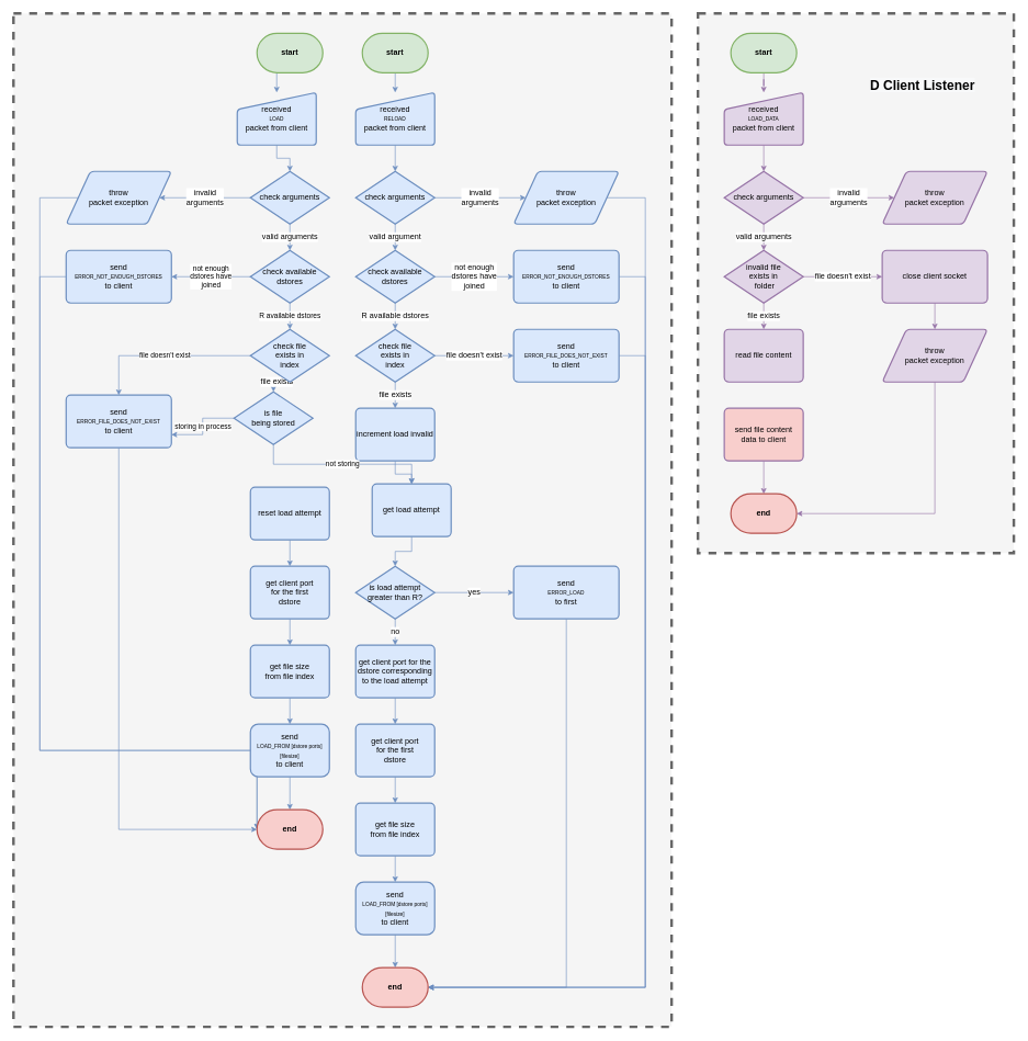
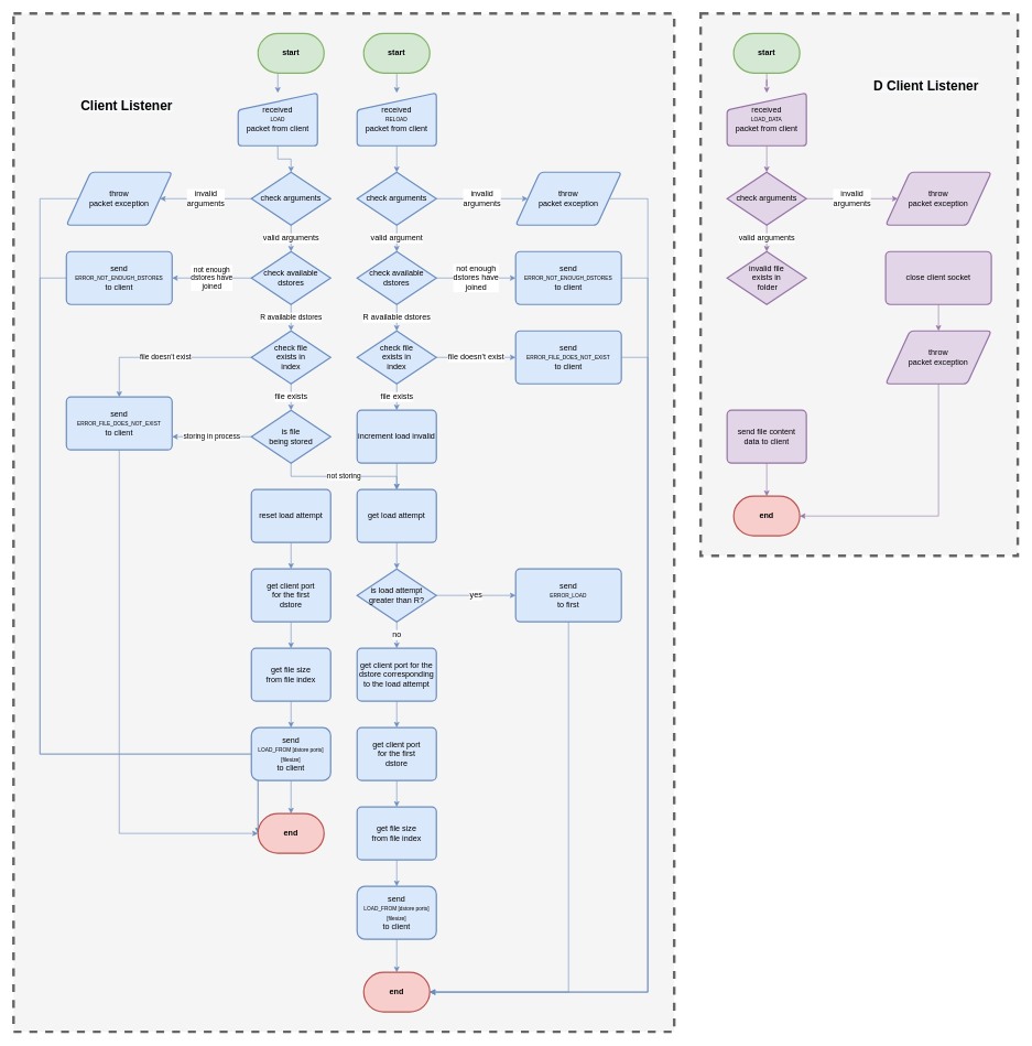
+ <mxCell id="32" value="&lt;b style=&quot;color: rgb(0, 0, 0); font-family: helvetica; font-size: 20px; font-style: normal; letter-spacing: normal; text-align: center; text-indent: 0px; text-transform: none; word-spacing: 0px; background-color: rgb(248, 249, 250);&quot;&gt;Client Listener&lt;/b&gt;" style="text;whiteSpace=wrap;html=1;fontSize=8;" parent="1" vertex="1"><mxGeometry x="120" y="140" width="160" height="30" as="geometry" /></mxCell>
- <mxCell id="78" value="file doesn't exist" style="edgeStyle=orthogonalEdgeStyle;rounded=0;orthogonalLoop=1;jettySize=auto;html=1;exitX=1;exitY=0.5;exitDx=0;exitDy=0;exitPerimeter=0;entryX=0;entryY=0.5;entryDx=0;entryDy=0;fontSize=12;fillColor=#e1d5e7;strokeColor=#9673a6;" parent="1" source="80" target="82" edge="1"><mxGeometry relative="1" as="geometry" /></mxCell>
- <mxCell id="79" value="file exists" style="edgeStyle=orthogonalEdgeStyle;rounded=0;orthogonalLoop=1;jettySize=auto;html=1;exitX=0.5;exitY=1;exitDx=0;exitDy=0;exitPerimeter=0;entryX=0.5;entryY=0;entryDx=0;entryDy=0;fontSize=12;fillColor=#e1d5e7;strokeColor=#9673a6;" parent="1" source="80" target="83" edge="1"><mxGeometry relative="1" as="geometry" /></mxCell>
- <mxCell id="83" value="read file content" style="rounded=1;whiteSpace=wrap;html=1;absoluteArcSize=1;arcSize=14;strokeWidth=2;fontSize=12;fillColor=#e1d5e7;strokeColor=#9673a6;" parent="1" vertex="1"><mxGeometry x="1100" y="500" width="120" height="80" as="geometry" /></mxCell>
- <mxCell id="92" value="is file &lt;br&gt;being stored" style="strokeWidth=2;html=1;shape=mxgraph.flowchart.decision;whiteSpace=wrap;fillColor=#dae8fc;strokeColor=#6c8ebf;" parent="1" vertex="1"><mxGeometry x="355" y="595" width="120" height="80" as="geometry" /></mxCell>
+ <mxCell id="92" value="is file &lt;br&gt;being stored" style="strokeWidth=2;html=1;shape=mxgraph.flowchart.decision;whiteSpace=wrap;fillColor=#dae8fc;strokeColor=#6c8ebf;" parent="1" vertex="1"><mxGeometry x="380" y="620" width="120" height="80" as="geometry" /></mxCell>
- <mxCell id="85" value="send file content&lt;br&gt;data to client" style="rounded=1;whiteSpace=wrap;html=1;absoluteArcSize=1;arcSize=14;strokeWidth=2;fontSize=12;fillColor=#f8cecc;strokeColor=#9673a6;" parent="1" vertex="1"><mxGeometry x="1100" y="620" width="120" height="80" as="geometry" /></mxCell>
+ <mxCell id="85" value="send file content&lt;br&gt;data to client" style="rounded=1;whiteSpace=wrap;html=1;absoluteArcSize=1;arcSize=14;strokeWidth=2;fontSize=12;fillColor=#e1d5e7;strokeColor=#9673a6;" parent="1" vertex="1"><mxGeometry x="1100" y="620" width="120" height="80" as="geometry" /></mxCell>
- <mxCell id="55" value="get load attempt" style="rounded=1;whiteSpace=wrap;html=1;absoluteArcSize=1;arcSize=14;strokeWidth=2;fontSize=12;fillColor=#dae8fc;strokeColor=#6c8ebf;" parent="1" vertex="1"><mxGeometry x="565" y="735" width="120" height="80" as="geometry" /></mxCell>
+ <mxCell id="55" value="get load attempt" style="rounded=1;whiteSpace=wrap;html=1;absoluteArcSize=1;arcSize=14;strokeWidth=2;fontSize=12;fillColor=#dae8fc;strokeColor=#6c8ebf;" parent="1" vertex="1"><mxGeometry x="540" y="740" width="120" height="80" as="geometry" /></mxCell>
